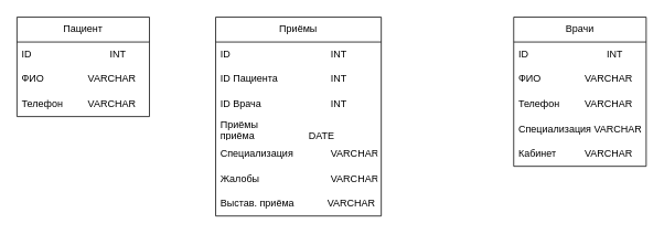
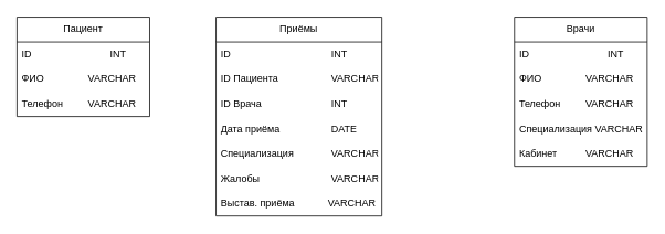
- <mxCell id="14" value="ID Пациента&lt;span style=&quot;white-space: pre;&quot;&gt;&#09;&lt;/span&gt;&lt;span style=&quot;white-space: pre;&quot;&gt;&#09;&lt;span style=&quot;white-space: pre;&quot;&gt;&#09;&lt;/span&gt;&lt;/span&gt;INT" style="text;strokeColor=none;fillColor=none;align=left;verticalAlign=middle;spacingLeft=4;spacingRight=4;overflow=hidden;points=[[0,0.5],[1,0.5]];portConstraint=eastwest;rotatable=0;whiteSpace=wrap;html=1;" parent="12" vertex="1"><mxGeometry y="60" width="200" height="30" as="geometry" /></mxCell>
+ <mxCell id="14" value="ID Пациента&lt;span style=&quot;white-space: pre;&quot;&gt;&#09;&lt;/span&gt;&lt;span style=&quot;white-space: pre;&quot;&gt;&#09;&lt;span style=&quot;white-space: pre;&quot;&gt;&#09;&lt;/span&gt;&lt;/span&gt;VARCHAR" style="text;strokeColor=none;fillColor=none;align=left;verticalAlign=middle;spacingLeft=4;spacingRight=4;overflow=hidden;points=[[0,0.5],[1,0.5]];portConstraint=eastwest;rotatable=0;whiteSpace=wrap;html=1;" parent="12" vertex="1"><mxGeometry y="60" width="200" height="30" as="geometry" /></mxCell>
- <mxCell id="16" value="Приёмы приёма&lt;span style=&quot;white-space: pre;&quot;&gt;&#09;&lt;span style=&quot;white-space: pre;&quot;&gt;&#09;&lt;/span&gt;&lt;/span&gt;&lt;span style=&quot;white-space: pre;&quot;&gt;&#09;&lt;/span&gt;DATE" style="text;strokeColor=none;fillColor=none;align=left;verticalAlign=middle;spacingLeft=4;spacingRight=4;overflow=hidden;points=[[0,0.5],[1,0.5]];portConstraint=eastwest;rotatable=0;whiteSpace=wrap;html=1;" parent="12" vertex="1"><mxGeometry y="120" width="200" height="30" as="geometry" /></mxCell>
+ <mxCell id="16" value="Дата приёма&lt;span style=&quot;white-space: pre;&quot;&gt;&#09;&lt;span style=&quot;white-space: pre;&quot;&gt;&#09;&lt;/span&gt;&lt;/span&gt;&lt;span style=&quot;white-space: pre;&quot;&gt;&#09;&lt;/span&gt;DATE" style="text;strokeColor=none;fillColor=none;align=left;verticalAlign=middle;spacingLeft=4;spacingRight=4;overflow=hidden;points=[[0,0.5],[1,0.5]];portConstraint=eastwest;rotatable=0;whiteSpace=wrap;html=1;" parent="12" vertex="1"><mxGeometry y="120" width="200" height="30" as="geometry" /></mxCell>
